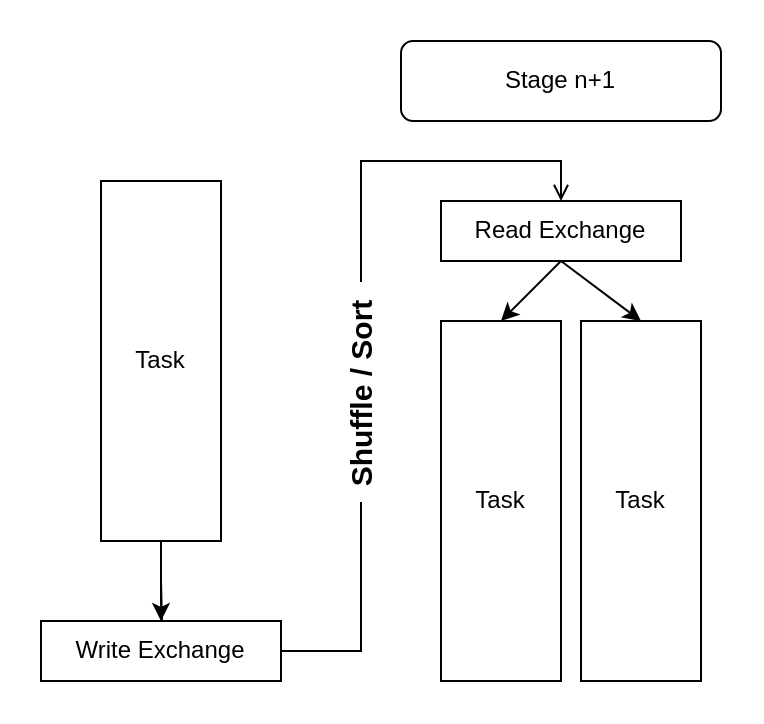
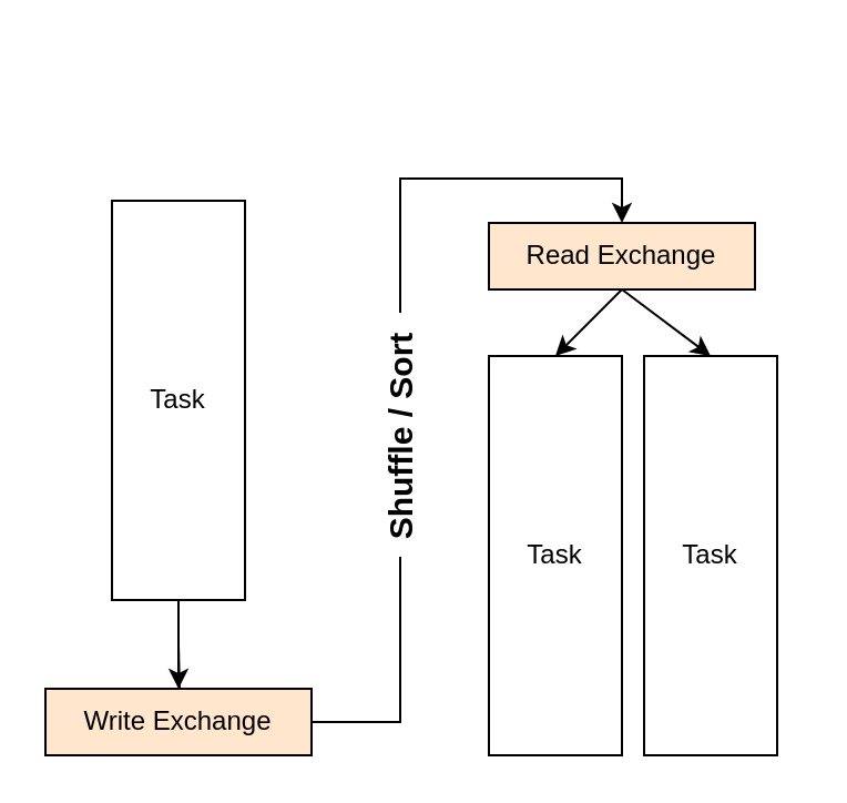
- <mxCell id="2" value="Stage n+1" style="rounded=1;whiteSpace=wrap;html=1;" parent="1" vertex="1"><mxGeometry x="200" y="20" width="160" height="40" as="geometry" /></mxCell>
- <mxCell id="6" style="edgeStyle=orthogonalEdgeStyle;rounded=0;orthogonalLoop=1;jettySize=auto;html=1;entryX=0.5;entryY=0;entryDx=0;entryDy=0;endArrow=open;" parent="1" source="8" target="5" edge="1"><mxGeometry relative="1" as="geometry" /></mxCell>
+ <mxCell id="6" style="edgeStyle=orthogonalEdgeStyle;rounded=0;orthogonalLoop=1;jettySize=auto;html=1;entryX=0.5;entryY=0;entryDx=0;entryDy=0;" parent="1" source="8" target="5" edge="1"><mxGeometry relative="1" as="geometry" /></mxCell>
- <mxCell id="5" value="Read Exchange" style="rounded=0;whiteSpace=wrap;html=1;" parent="1" vertex="1"><mxGeometry x="220" y="100" width="120" height="30" as="geometry" /></mxCell>
+ <mxCell id="5" value="Read Exchange" style="rounded=0;whiteSpace=wrap;html=1;fillColor=#ffe6cc;" parent="1" vertex="1"><mxGeometry x="220" y="100" width="120" height="30" as="geometry" /></mxCell>
- <mxCell id="8" value="Write Exchange" style="rounded=0;whiteSpace=wrap;html=1;" parent="1" vertex="1"><mxGeometry x="20" y="310" width="120" height="30" as="geometry" /></mxCell>
+ <mxCell id="8" value="Write Exchange" style="rounded=0;whiteSpace=wrap;html=1;fillColor=#ffe6cc;" parent="1" vertex="1"><mxGeometry x="20" y="310" width="120" height="30" as="geometry" /></mxCell>
